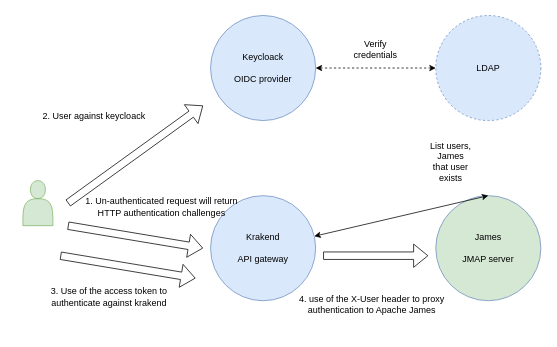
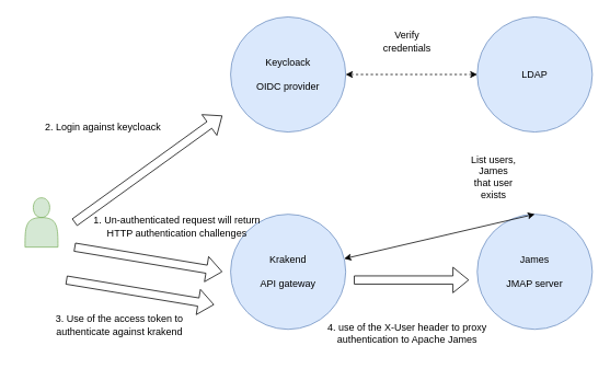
- <mxCell id="17" value="Verify credentials" style="text;html=1;strokeColor=none;fillColor=none;align=center;verticalAlign=middle;whiteSpace=wrap;rounded=0;" vertex="1" parent="1"><mxGeometry x="470" y="50" width="60" height="30" as="geometry" /></mxCell>
+ <mxCell id="17" value="Verify credentials" style="text;html=1;strokeColor=none;fillColor=none;align=center;verticalAlign=middle;whiteSpace=wrap;rounded=0;" vertex="1" parent="1"><mxGeometry x="465" y="35" width="60" height="30" as="geometry" /></mxCell>
- <mxCell id="14" value="LDAP" style="ellipse;whiteSpace=wrap;html=1;aspect=fixed;fillColor=#dae8fc;strokeColor=#6c8ebf;dashed=1;" vertex="1" parent="1"><mxGeometry x="580" y="20" width="140" height="140" as="geometry" /></mxCell>
+ <mxCell id="14" value="LDAP" style="ellipse;whiteSpace=wrap;html=1;aspect=fixed;fillColor=#dae8fc;strokeColor=#6c8ebf;" vertex="1" parent="1"><mxGeometry x="580" y="20" width="140" height="140" as="geometry" /></mxCell>
- <mxCell id="11" value="2. User against keycloack" style="text;html=1;strokeColor=none;fillColor=none;align=center;verticalAlign=middle;whiteSpace=wrap;rounded=0;" vertex="1" parent="1"><mxGeometry x="20" y="120" width="210" height="70" as="geometry" /></mxCell>
+ <mxCell id="11" value="2. Login against keycloack" style="text;html=1;strokeColor=none;fillColor=none;align=center;verticalAlign=middle;whiteSpace=wrap;rounded=0;" vertex="1" parent="1"><mxGeometry x="20" y="120" width="210" height="70" as="geometry" /></mxCell>
- <mxCell id="5" value="James&lt;br&gt;&lt;br&gt;JMAP server" style="ellipse;whiteSpace=wrap;html=1;aspect=fixed;fillColor=#d5e8d4;strokeColor=#6c8ebf;" vertex="1" parent="1"><mxGeometry x="580" y="260" width="140" height="140" as="geometry" /></mxCell>
+ <mxCell id="5" value="James&lt;br&gt;&lt;br&gt;JMAP server" style="ellipse;whiteSpace=wrap;html=1;aspect=fixed;fillColor=#dae8fc;strokeColor=#6c8ebf;" vertex="1" parent="1"><mxGeometry x="580" y="260" width="140" height="140" as="geometry" /></mxCell>
